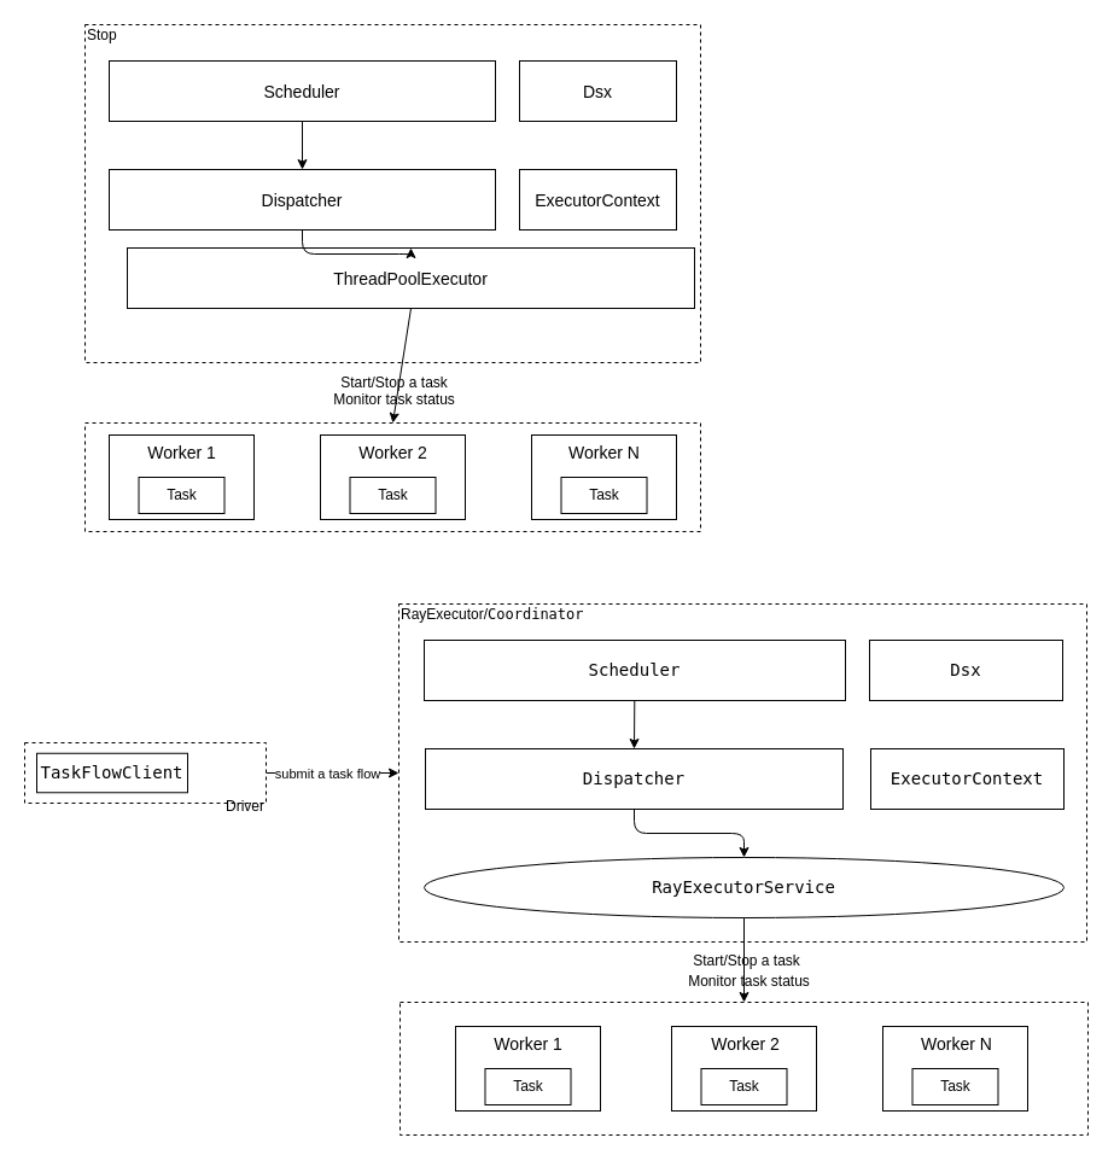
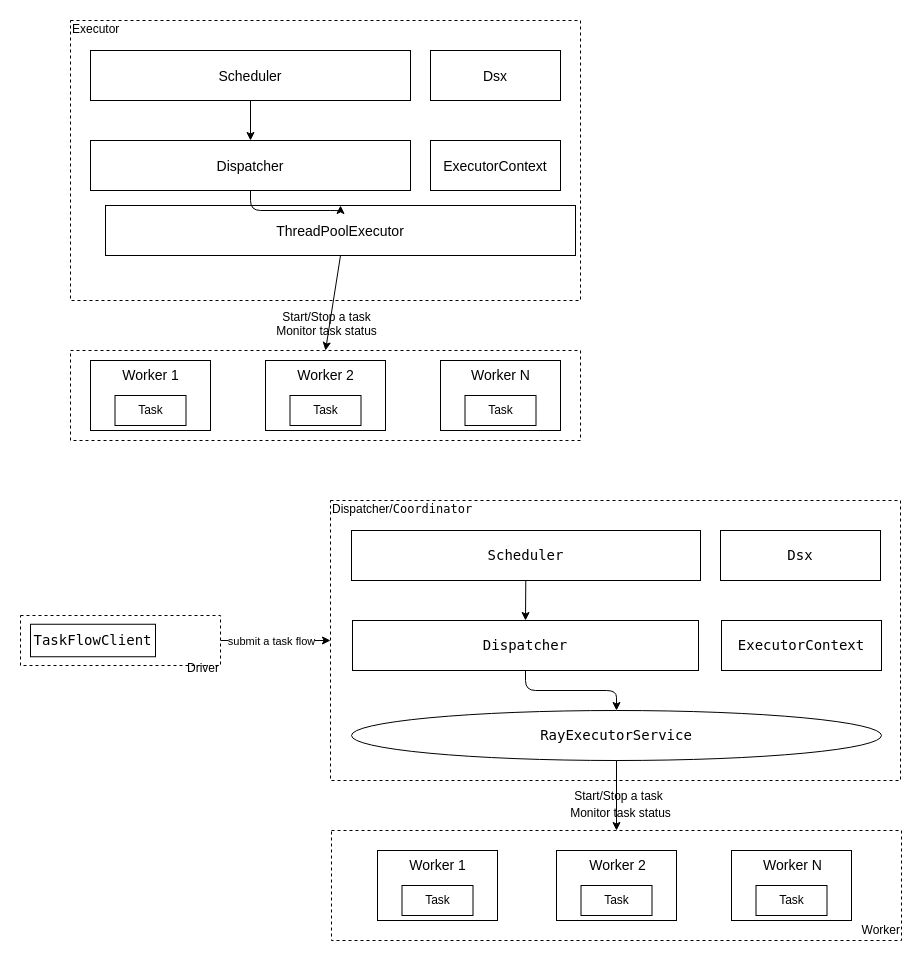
- <mxCell id="10" value="Stop" style="text;html=1;align=left;verticalAlign=middle;resizable=0;points=[];autosize=1;" parent="1" vertex="1"><mxGeometry x="70" y="20" width="57" height="18" as="geometry" /></mxCell>
+ <mxCell id="10" value="Executor" style="text;html=1;align=left;verticalAlign=middle;resizable=0;points=[];autosize=1;" parent="1" vertex="1"><mxGeometry x="70" y="20" width="57" height="18" as="geometry" /></mxCell>
- <mxCell id="34" value="&lt;font style=&quot;font-size: 12px&quot;&gt;RayExecutor/&lt;span style=&quot;font-family: &amp;quot;meslo lg l dz for powerline&amp;quot; , monospace ; text-align: center&quot;&gt;Coordinator&lt;/span&gt;&lt;/font&gt;" style="text;html=1;align=left;verticalAlign=middle;resizable=0;points=[];autosize=1;" parent="1" vertex="1"><mxGeometry x="330" y="500" width="162" height="18" as="geometry" /></mxCell>
+ <mxCell id="34" value="&lt;font style=&quot;font-size: 12px&quot;&gt;Dispatcher/&lt;span style=&quot;font-family: &amp;quot;meslo lg l dz for powerline&amp;quot; , monospace ; text-align: center&quot;&gt;Coordinator&lt;/span&gt;&lt;/font&gt;" style="text;html=1;align=left;verticalAlign=middle;resizable=0;points=[];autosize=1;" parent="1" vertex="1"><mxGeometry x="330" y="500" width="162" height="18" as="geometry" /></mxCell>
+ <mxCell id="43" value="Worker" style="text;html=1;align=right;verticalAlign=middle;resizable=0;points=[];autosize=1;" parent="40" vertex="1"><mxGeometry x="520" y="90" width="50" height="20" as="geometry" /></mxCell>
